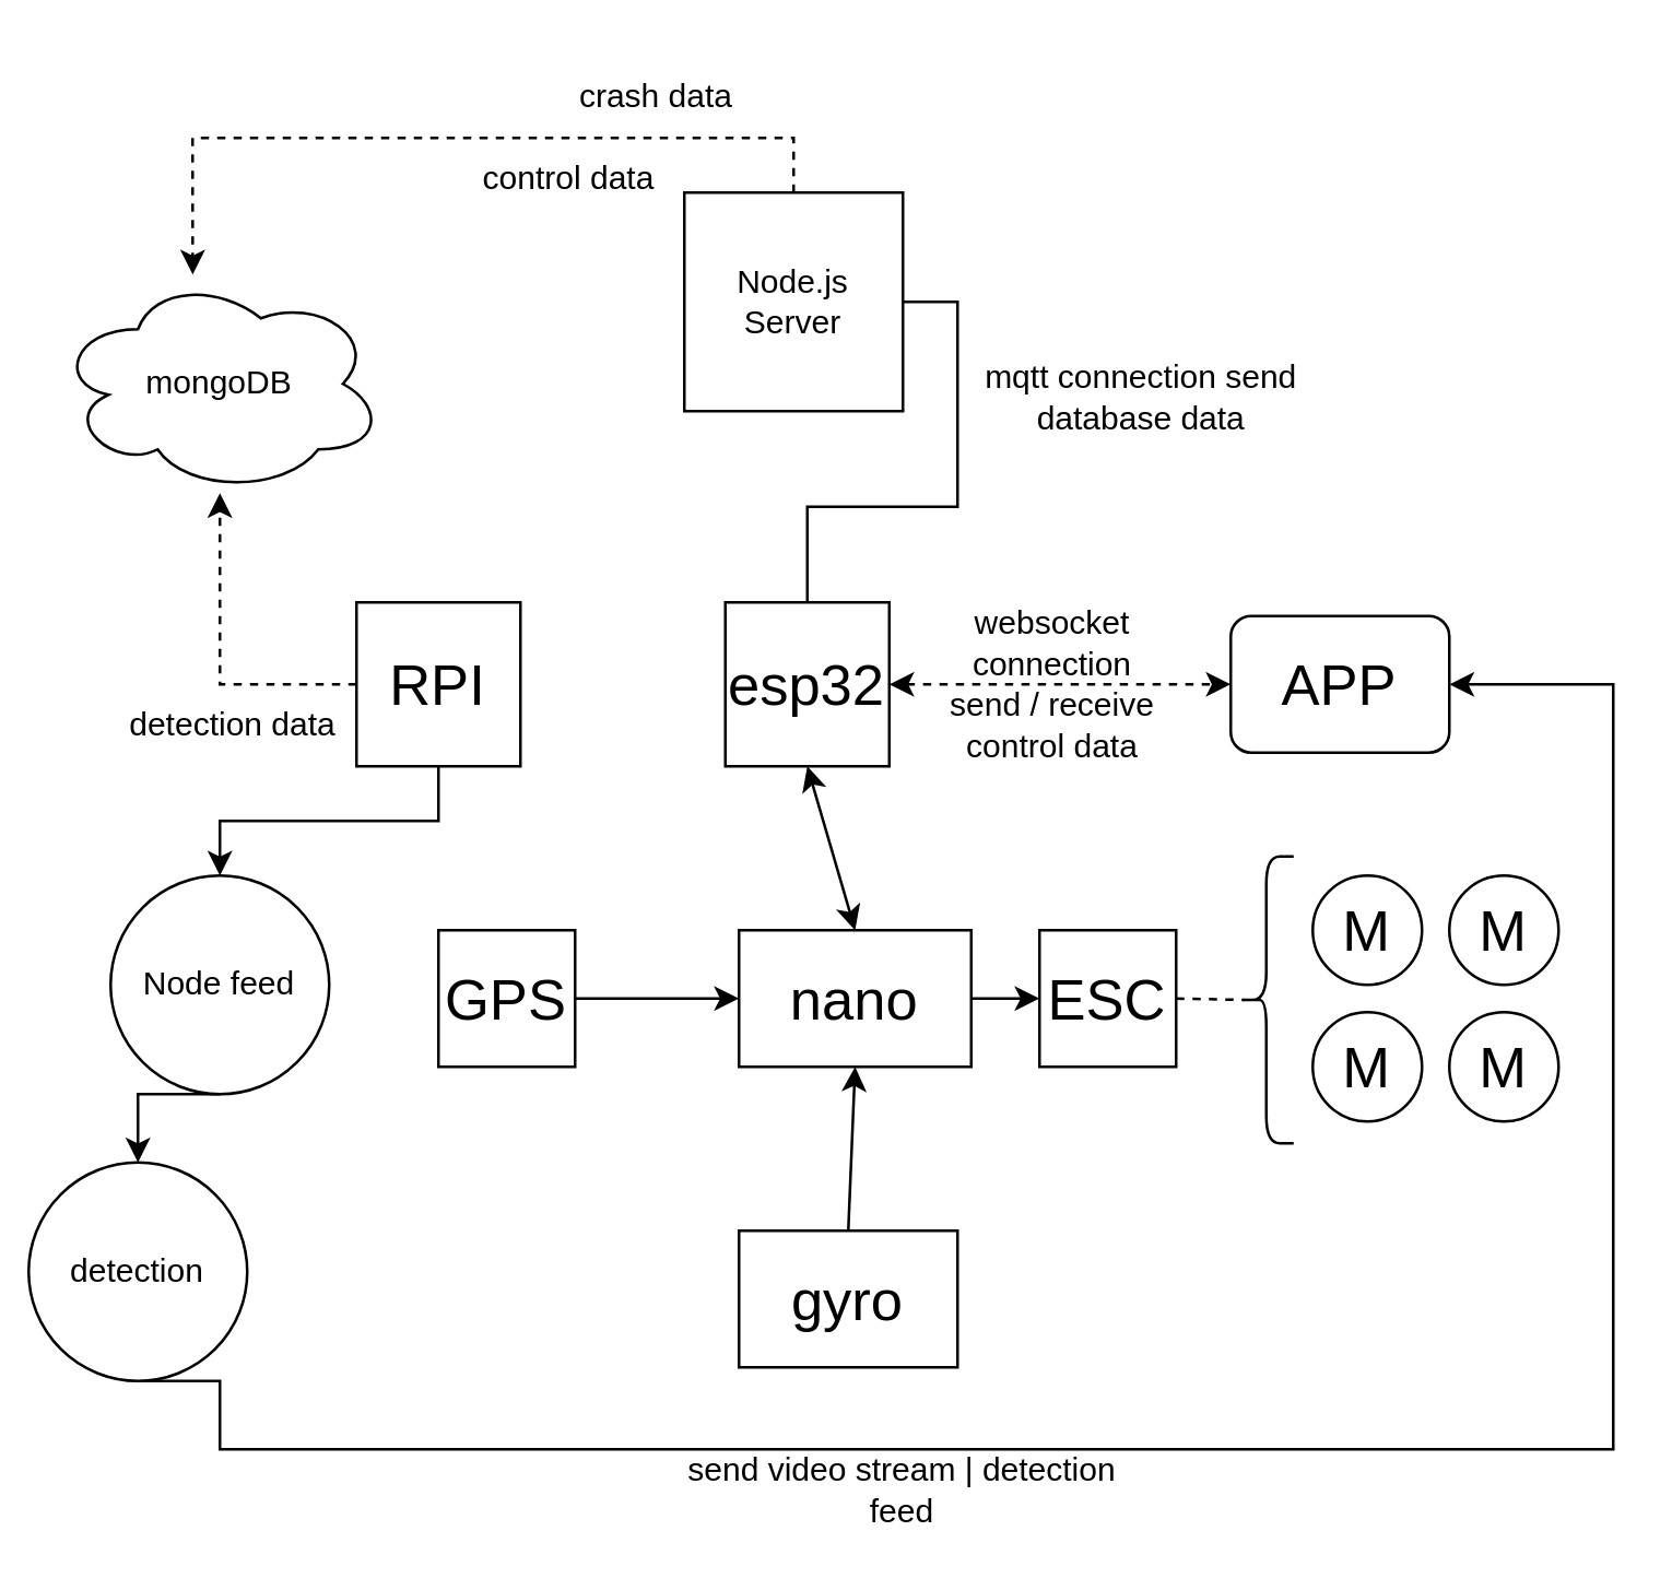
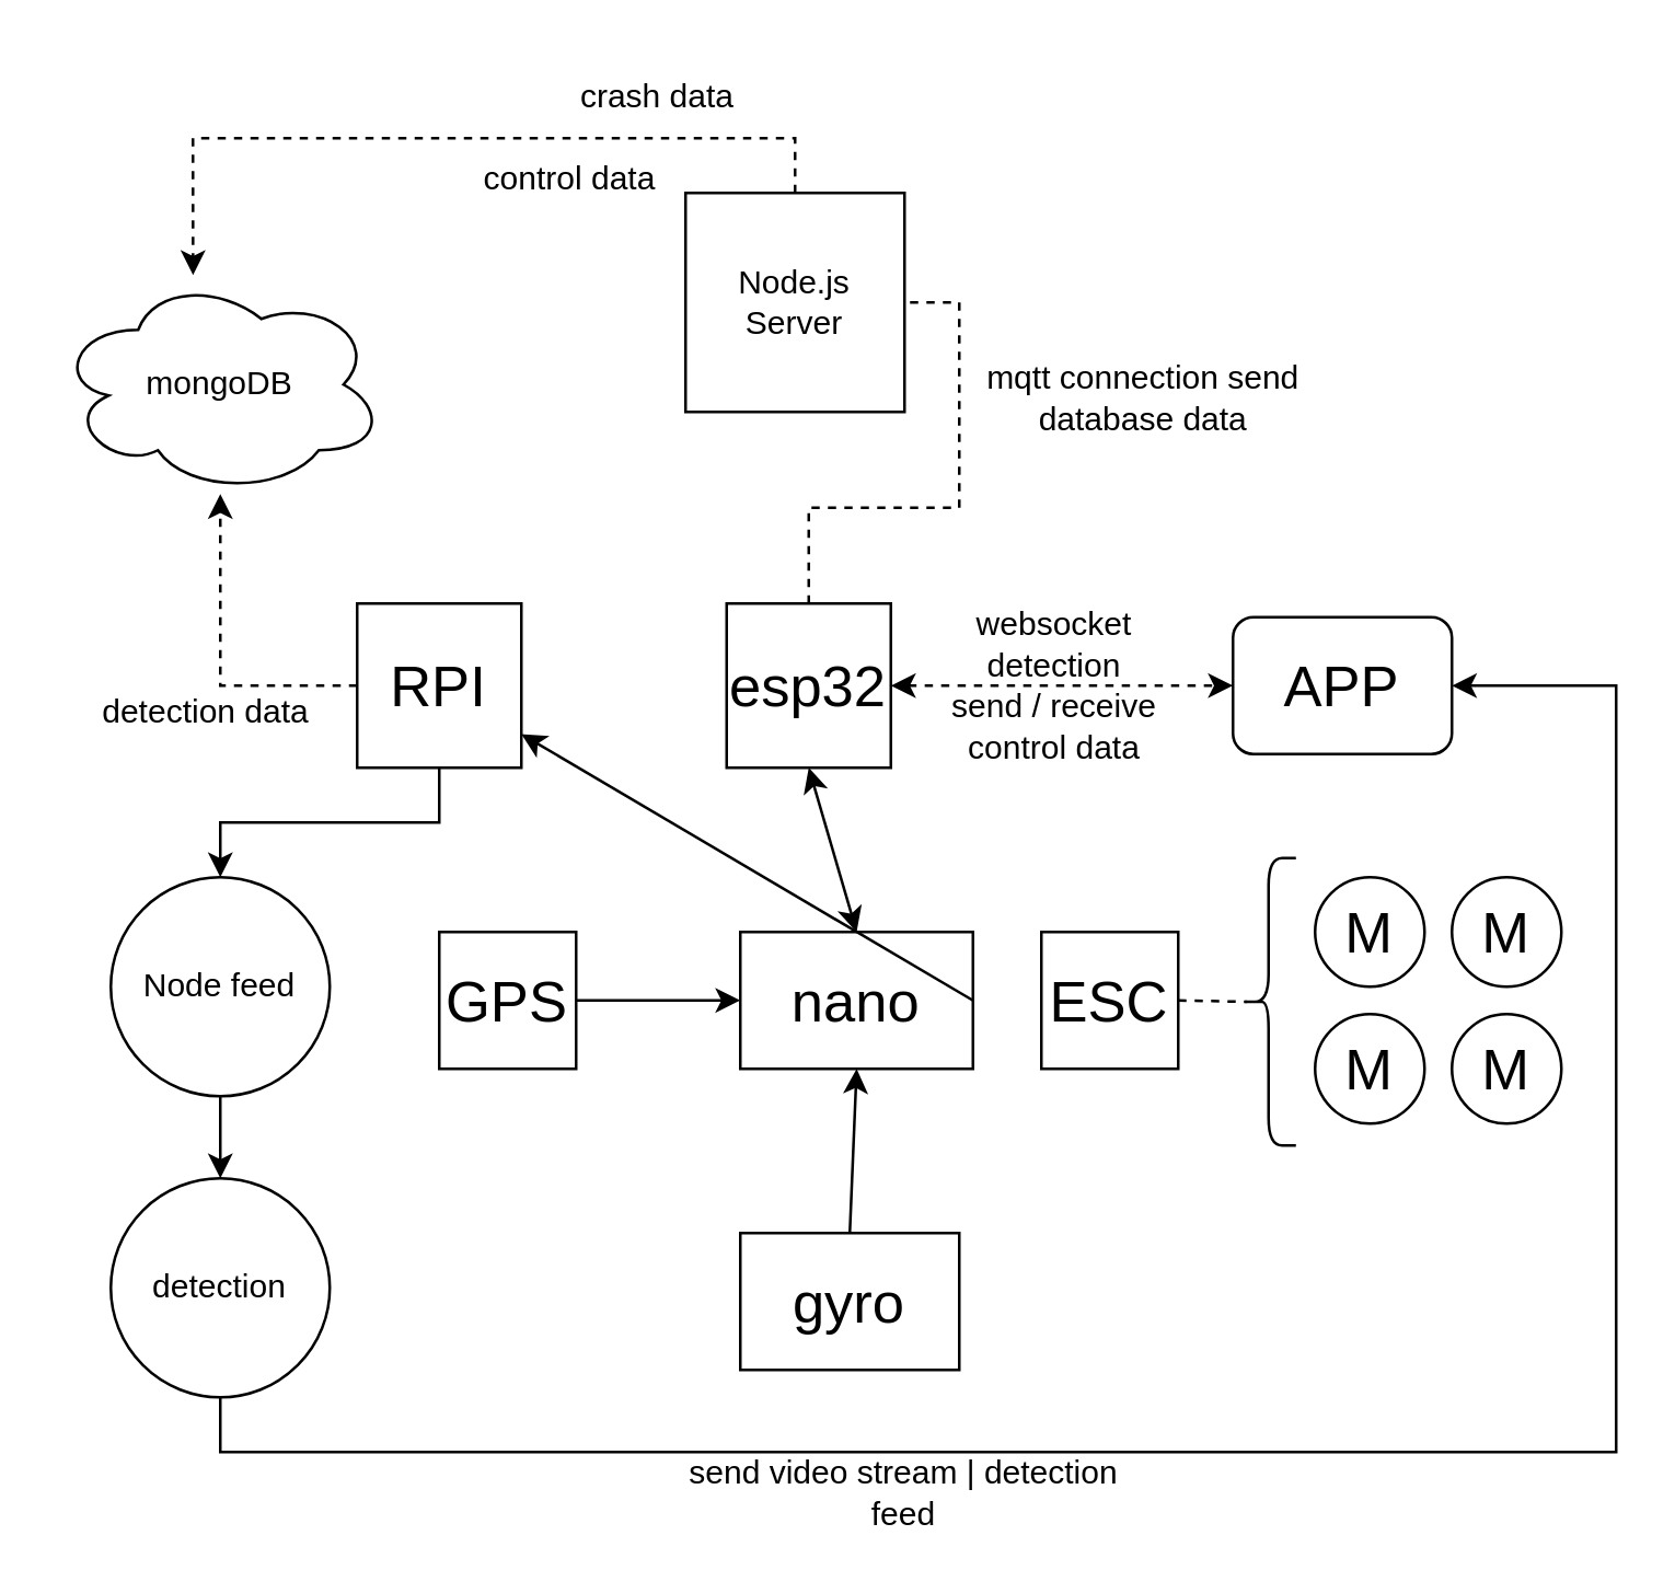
- <mxCell id="29" value="" style="edgeStyle=orthogonalEdgeStyle;rounded=0;orthogonalLoop=1;jettySize=auto;html=1;exitX=0.5;exitY=0;exitDx=0;exitDy=0;entryX=1;entryY=0.5;entryDx=0;entryDy=0;dashed=0;fontSize=12;endArrow=none;" edge="1" parent="1" source="6" target="30"><mxGeometry relative="1" as="geometry"><mxPoint x="295" y="220" as="sourcePoint" /><mxPoint x="50.04" y="130" as="targetPoint" /></mxGeometry></mxCell>
+ <mxCell id="29" value="" style="edgeStyle=orthogonalEdgeStyle;rounded=0;orthogonalLoop=1;jettySize=auto;html=1;exitX=0.5;exitY=0;exitDx=0;exitDy=0;entryX=1;entryY=0.5;entryDx=0;entryDy=0;dashed=1;fontSize=12;endArrow=none;" edge="1" parent="1" source="6" target="30"><mxGeometry relative="1" as="geometry"><mxPoint x="295" y="220" as="sourcePoint" /><mxPoint x="50.04" y="130" as="targetPoint" /></mxGeometry></mxCell>
- <mxCell id="23" value="websocket connection" style="text;html=1;strokeColor=none;fillColor=none;align=center;verticalAlign=middle;whiteSpace=wrap;rounded=0;fontSize=12;" vertex="1" parent="1"><mxGeometry x="340" y="220" width="90" height="30" as="geometry" /></mxCell>
+ <mxCell id="23" value="websocket detection" style="text;html=1;strokeColor=none;fillColor=none;align=center;verticalAlign=middle;whiteSpace=wrap;rounded=0;fontSize=12;" vertex="1" parent="1"><mxGeometry x="340" y="220" width="90" height="30" as="geometry" /></mxCell>
- <mxCell id="26" value="detection data" style="text;html=1;strokeColor=none;fillColor=none;align=center;verticalAlign=middle;whiteSpace=wrap;rounded=0;fontSize=12;" vertex="1" parent="1"><mxGeometry x="40" y="250" width="90" height="30" as="geometry" /></mxCell>
+ <mxCell id="26" value="detection data" style="text;html=1;strokeColor=none;fillColor=none;align=center;verticalAlign=middle;whiteSpace=wrap;rounded=0;fontSize=12;" vertex="1" parent="1"><mxGeometry x="30" y="245" width="90" height="30" as="geometry" /></mxCell>
- <mxCell id="10" value="" style="endArrow=classic;html=1;rounded=0;fontSize=21;entryX=0;entryY=0.5;entryDx=0;entryDy=0;exitX=1;exitY=0.5;exitDx=0;exitDy=0;" edge="1" parent="1" source="3" target="7"><mxGeometry width="50" height="50" relative="1" as="geometry"><mxPoint x="360" y="410" as="sourcePoint" /><mxPoint x="240" y="380" as="targetPoint" /></mxGeometry></mxCell>
+ <mxCell id="10" value="" style="endArrow=classic;html=1;rounded=0;fontSize=21;exitX=1;exitY=0.5;exitDx=0;exitDy=0;" edge="1" parent="1" source="3" target="22"><mxGeometry width="50" height="50" relative="1" as="geometry"><mxPoint x="360" y="410" as="sourcePoint" /><mxPoint x="240" y="380" as="targetPoint" /></mxGeometry></mxCell>
- <mxCell id="34" value="detection" style="ellipse;whiteSpace=wrap;html=1;aspect=fixed;fontSize=12;" vertex="1" parent="1"><mxGeometry x="10" y="425" width="80" height="80" as="geometry" /></mxCell>
+ <mxCell id="34" value="detection" style="ellipse;whiteSpace=wrap;html=1;aspect=fixed;fontSize=12;" vertex="1" parent="1"><mxGeometry x="40" y="430" width="80" height="80" as="geometry" /></mxCell>
